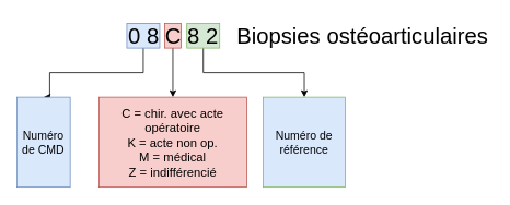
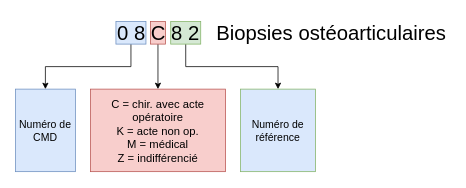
- <mxCell id="9" value="&lt;font style=&quot;font-size: 14px;&quot;&gt;Numéro de CMD&lt;/font&gt;" style="rounded=0;whiteSpace=wrap;html=1;fontSize=14;fillColor=#dae8fc;strokeColor=#6c8ebf;" vertex="1" parent="1"><mxGeometry x="20" y="118" width="65" height="110" as="geometry" /></mxCell>
+ <mxCell id="9" value="&lt;font style=&quot;font-size: 14px;&quot;&gt;Numéro de CMD&lt;/font&gt;" style="rounded=0;whiteSpace=wrap;html=1;fontSize=14;fillColor=#dae8fc;strokeColor=#6c8ebf;" vertex="1" parent="1"><mxGeometry x="20" y="118" width="80" height="110" as="geometry" /></mxCell>
